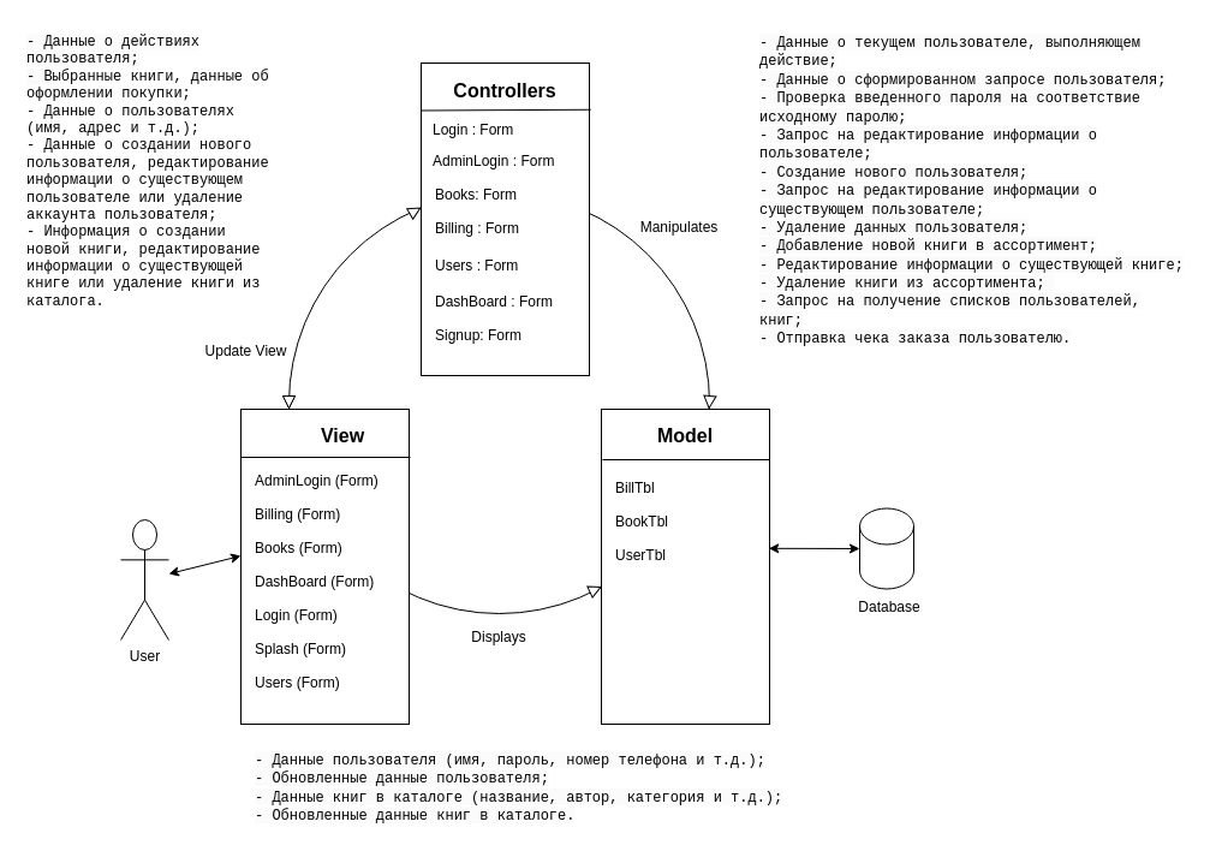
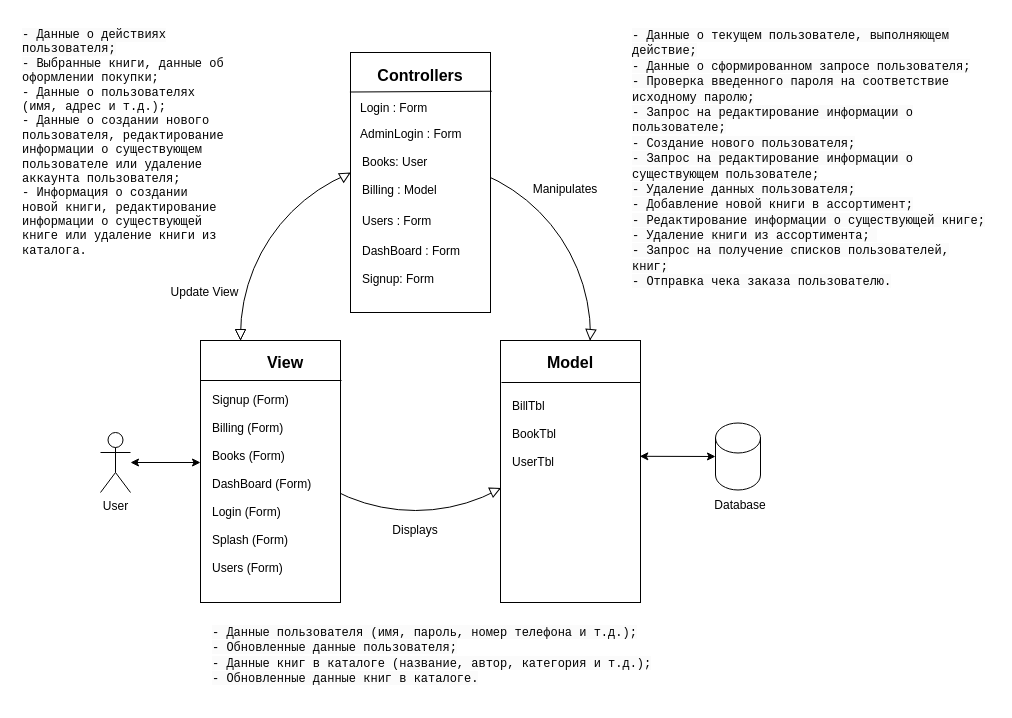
- <mxCell id="57" value="Books: Form" style="text;html=1;strokeColor=none;fillColor=none;align=left;verticalAlign=middle;whiteSpace=wrap;rounded=0;container=0;" vertex="1" parent="1"><mxGeometry x="360" y="148" width="120" height="28" as="geometry" /></mxCell>
+ <mxCell id="57" value="Books: User" style="text;html=1;strokeColor=none;fillColor=none;align=left;verticalAlign=middle;whiteSpace=wrap;rounded=0;container=0;" vertex="1" parent="1"><mxGeometry x="360" y="148" width="120" height="28" as="geometry" /></mxCell>
- <mxCell id="58" value="Billing : Form" style="text;html=1;strokeColor=none;fillColor=none;align=left;verticalAlign=middle;whiteSpace=wrap;rounded=0;container=0;" vertex="1" parent="1"><mxGeometry x="360" y="176" width="120" height="28" as="geometry" /></mxCell>
+ <mxCell id="58" value="Billing : Model" style="text;html=1;strokeColor=none;fillColor=none;align=left;verticalAlign=middle;whiteSpace=wrap;rounded=0;container=0;" vertex="1" parent="1"><mxGeometry x="360" y="176" width="120" height="28" as="geometry" /></mxCell>
- <mxCell id="25" value="AdminLogin (Form)" style="text;html=1;strokeColor=none;fillColor=none;align=left;verticalAlign=middle;whiteSpace=wrap;rounded=0;container=0;" vertex="1" parent="1"><mxGeometry x="210" y="386" width="120" height="28" as="geometry" /></mxCell>
+ <mxCell id="25" value="Signup (Form)" style="text;html=1;strokeColor=none;fillColor=none;align=left;verticalAlign=middle;whiteSpace=wrap;rounded=0;container=0;" vertex="1" parent="1"><mxGeometry x="210" y="386" width="120" height="28" as="geometry" /></mxCell>
- <mxCell id="3" value="User" style="shape=umlActor;verticalLabelPosition=bottom;verticalAlign=top;html=1;outlineConnect=0;container=0;" vertex="1" parent="1"><mxGeometry x="100" y="432" width="40" height="100" as="geometry" /></mxCell>
+ <mxCell id="3" value="User" style="shape=umlActor;verticalLabelPosition=bottom;verticalAlign=top;html=1;outlineConnect=0;container=0;" vertex="1" parent="1"><mxGeometry x="100" y="432" width="30" height="60" as="geometry" /></mxCell>
